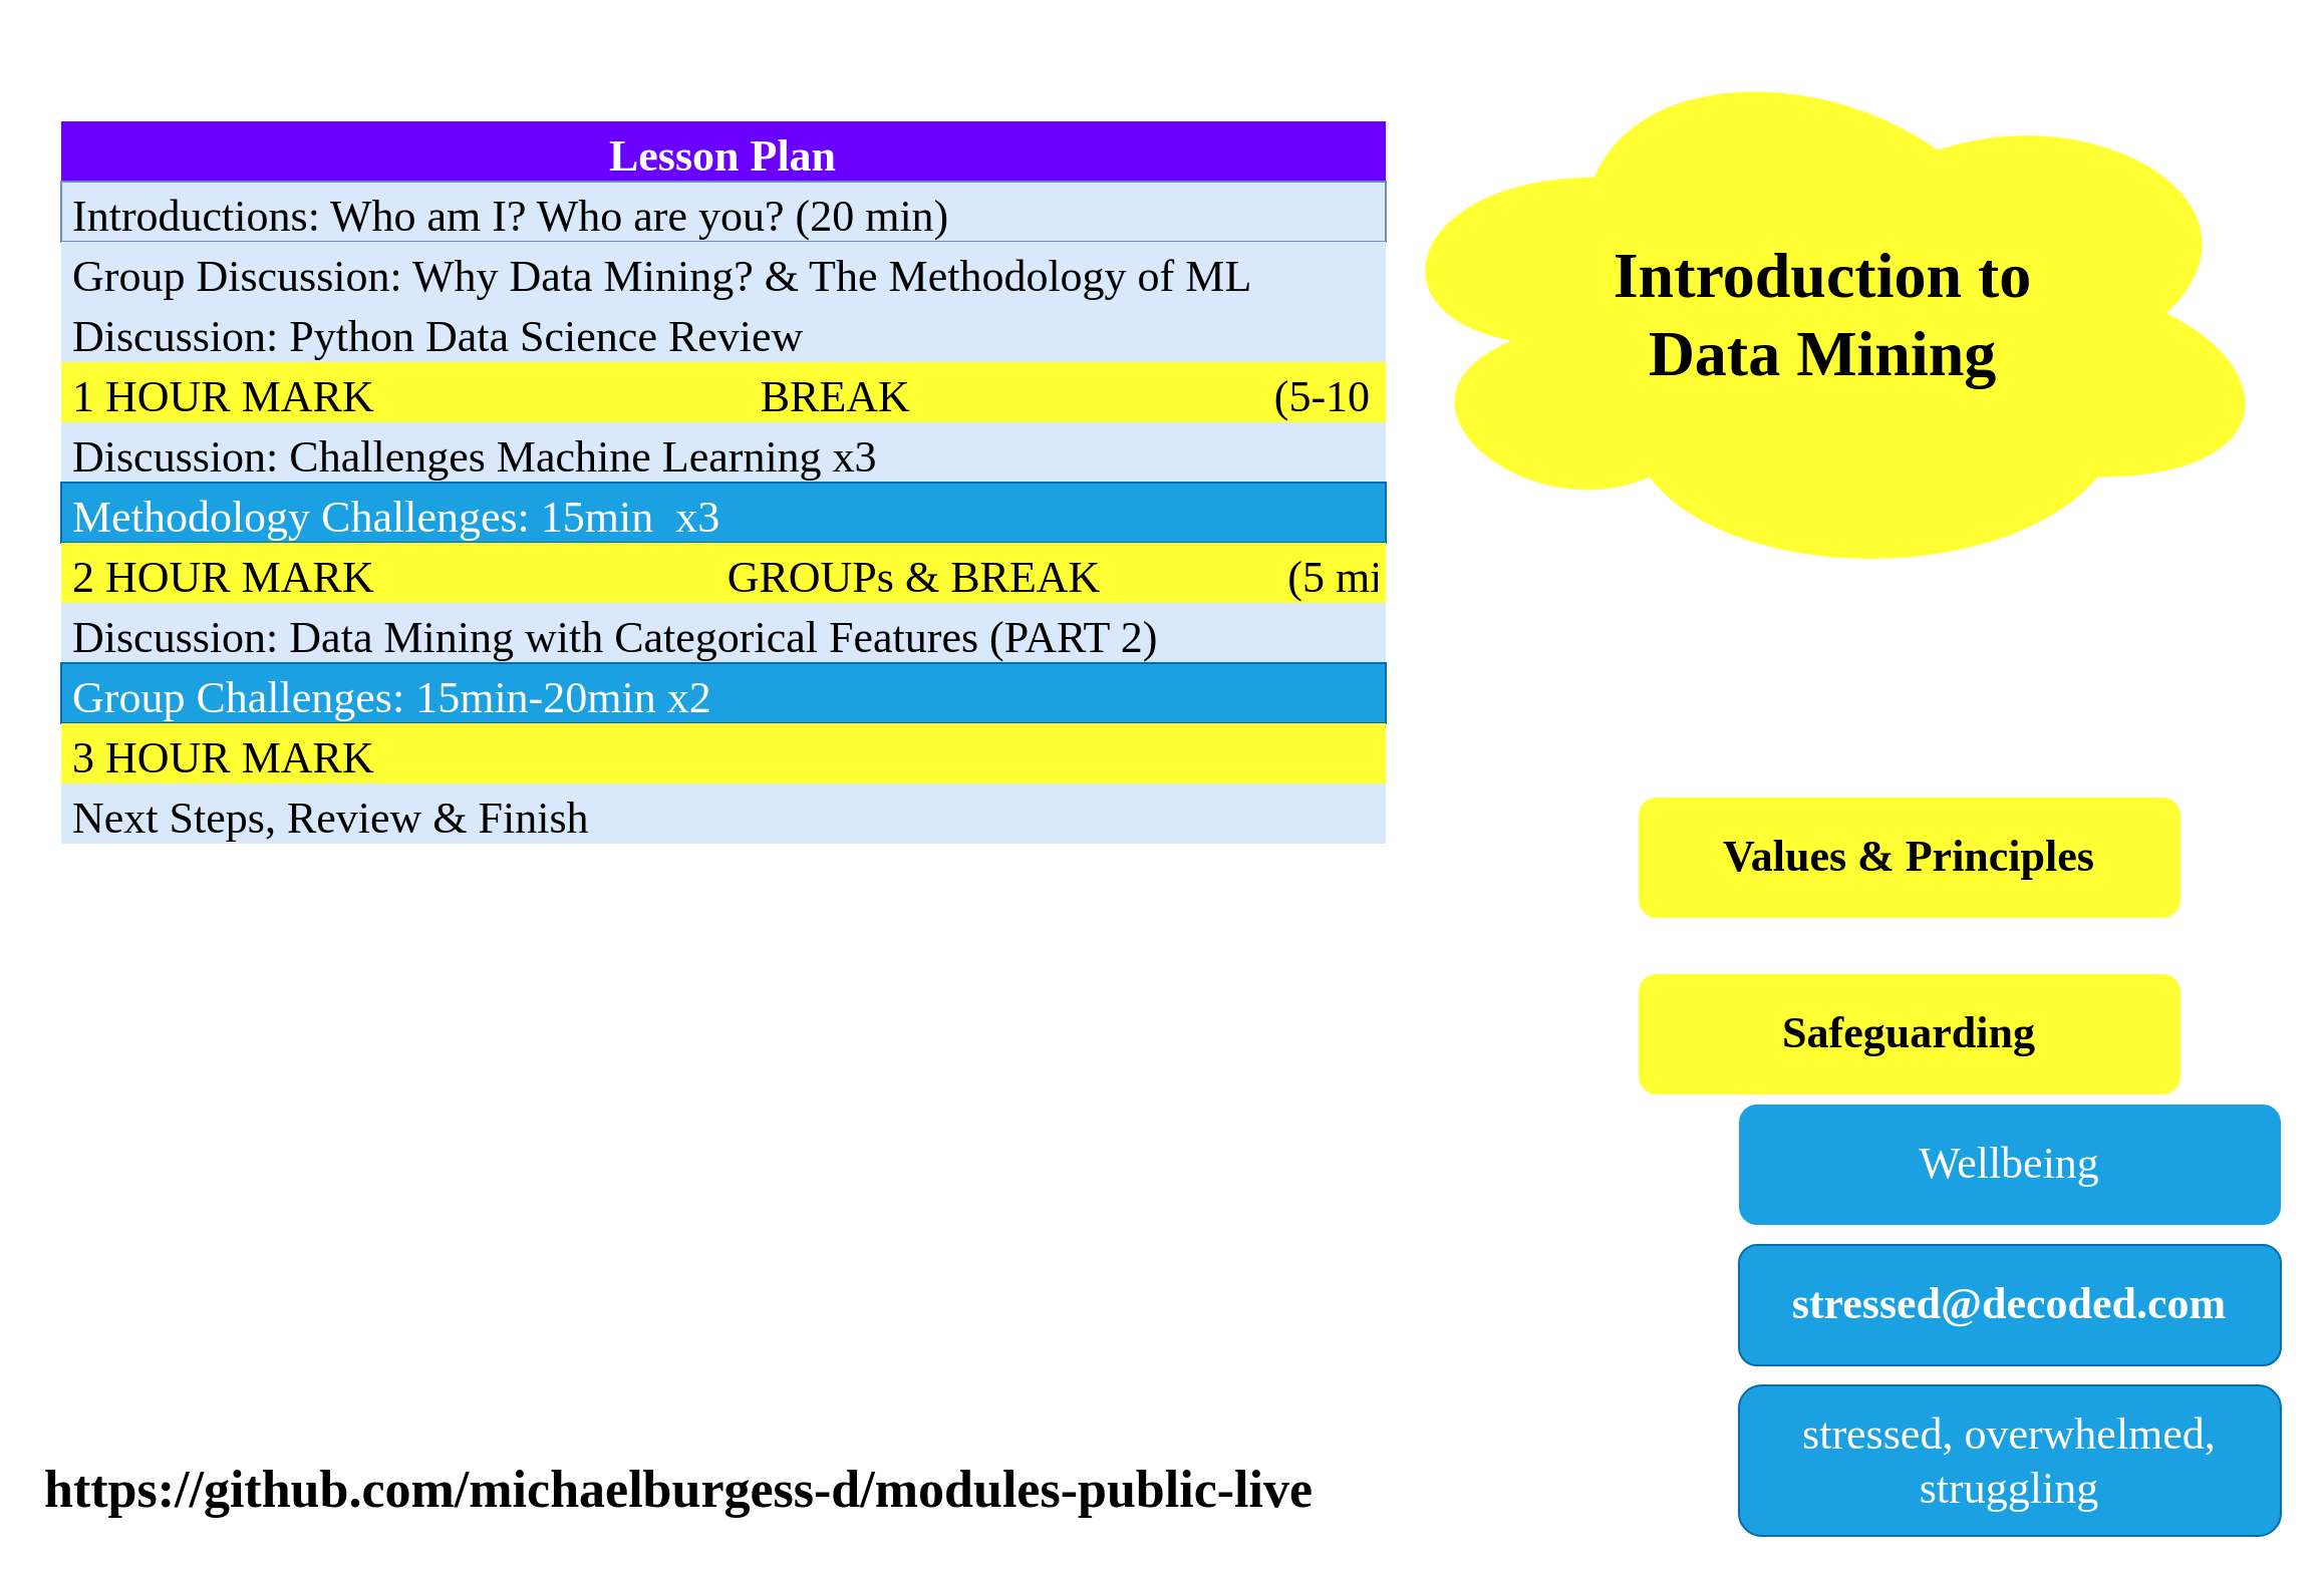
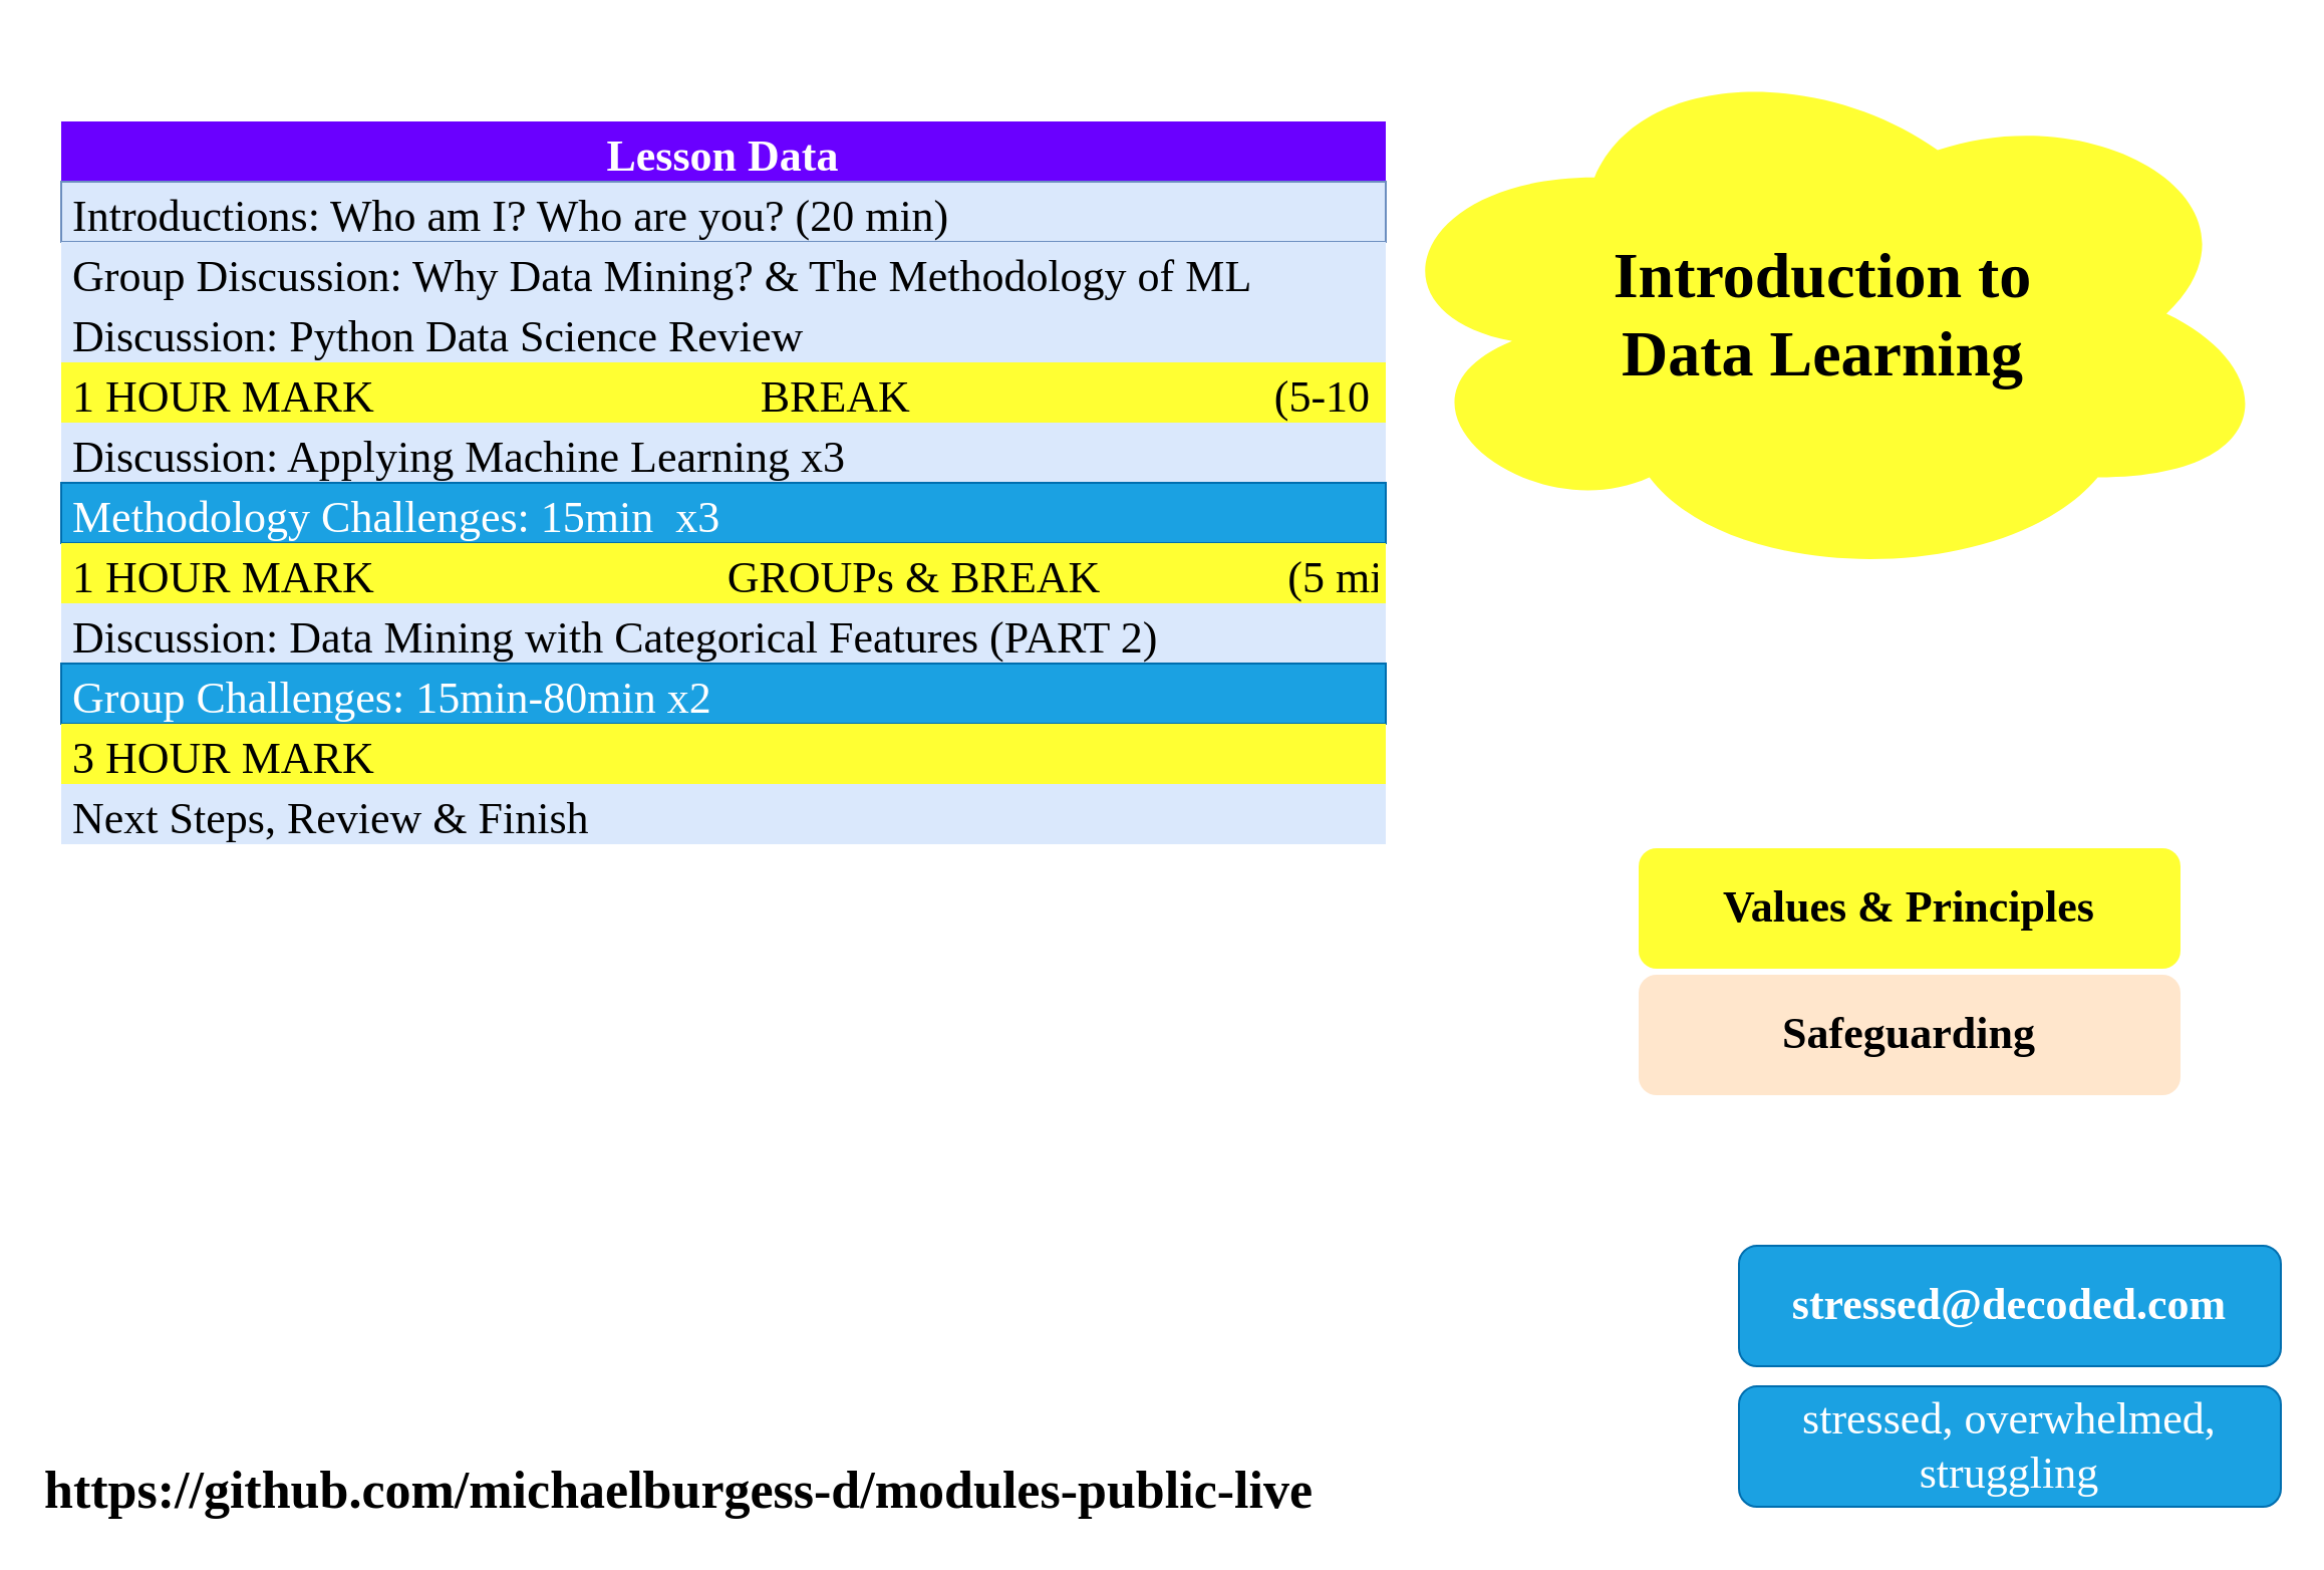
- <mxCell id="2" value="Lesson Plan" style="swimlane;fontStyle=1;childLayout=stackLayout;horizontal=1;startSize=30;horizontalStack=0;resizeParent=1;resizeParentMax=0;resizeLast=0;collapsible=1;marginBottom=0;fontFamily=Barlow Condensed;fontSource=https%3A%2F%2Ffonts.googleapis.com%2Fcss%3Ffamily%3DBarlow%2BCondensed;fontSize=22;fillColor=#6a00ff;fontColor=#ffffff;strokeColor=none;" parent="1" vertex="1"><mxGeometry x="30" y="60" width="660" height="360" as="geometry" /></mxCell>
+ <mxCell id="2" value="Lesson Data" style="swimlane;fontStyle=1;childLayout=stackLayout;horizontal=1;startSize=30;horizontalStack=0;resizeParent=1;resizeParentMax=0;resizeLast=0;collapsible=1;marginBottom=0;fontFamily=Barlow Condensed;fontSource=https%3A%2F%2Ffonts.googleapis.com%2Fcss%3Ffamily%3DBarlow%2BCondensed;fontSize=22;fillColor=#6a00ff;fontColor=#ffffff;strokeColor=none;" parent="1" vertex="1"><mxGeometry x="30" y="60" width="660" height="360" as="geometry" /></mxCell>
- <mxCell id="14" value="Introduction to &lt;br&gt;Data Mining" style="ellipse;shape=cloud;whiteSpace=wrap;html=1;fillColor=#FFFF33;strokeColor=none;fontFamily=Barlow Condensed;fontSource=https%3A%2F%2Ffonts.googleapis.com%2Fcss%3Ffamily%3DBarlow%2BCondensed;fontSize=32;fontStyle=1" parent="1" vertex="1"><mxGeometry x="680" y="20" width="456" height="271.52" as="geometry" /></mxCell>
+ <mxCell id="14" value="Introduction to &lt;br&gt;Data Learning" style="ellipse;shape=cloud;whiteSpace=wrap;html=1;fillColor=#FFFF33;strokeColor=none;fontFamily=Barlow Condensed;fontSource=https%3A%2F%2Ffonts.googleapis.com%2Fcss%3Ffamily%3DBarlow%2BCondensed;fontSize=32;fontStyle=1" parent="1" vertex="1"><mxGeometry x="680" y="20" width="456" height="271.52" as="geometry" /></mxCell>
- <mxCell id="7" value="Discussion: Challenges Machine Learning x3" style="text;strokeColor=none;fillColor=#dae8fc;align=left;verticalAlign=middle;spacingLeft=4;spacingRight=4;overflow=hidden;points=[[0,0.5],[1,0.5]];portConstraint=eastwest;rotatable=0;fontFamily=Barlow Condensed;fontSource=https%3A%2F%2Ffonts.googleapis.com%2Fcss%3Ffamily%3DBarlow%2BCondensed;fontSize=22;" parent="2" vertex="1"><mxGeometry y="150" width="660" height="30" as="geometry" /></mxCell>
+ <mxCell id="7" value="Discussion: Applying Machine Learning x3" style="text;strokeColor=none;fillColor=#dae8fc;align=left;verticalAlign=middle;spacingLeft=4;spacingRight=4;overflow=hidden;points=[[0,0.5],[1,0.5]];portConstraint=eastwest;rotatable=0;fontFamily=Barlow Condensed;fontSource=https%3A%2F%2Ffonts.googleapis.com%2Fcss%3Ffamily%3DBarlow%2BCondensed;fontSize=22;" parent="2" vertex="1"><mxGeometry y="150" width="660" height="30" as="geometry" /></mxCell>
- <mxCell id="9" value="2 HOUR MARK                                GROUPs &amp; BREAK                 (5 min)" style="text;strokeColor=none;fillColor=#FFFF33;align=left;verticalAlign=middle;spacingLeft=4;spacingRight=4;overflow=hidden;points=[[0,0.5],[1,0.5]];portConstraint=eastwest;rotatable=0;fontFamily=Barlow Condensed;fontSource=https%3A%2F%2Ffonts.googleapis.com%2Fcss%3Ffamily%3DBarlow%2BCondensed;fontSize=22;fontStyle=0;fontColor=#000000;" parent="2" vertex="1"><mxGeometry y="210" width="660" height="30" as="geometry" /></mxCell>
+ <mxCell id="9" value="1 HOUR MARK                                GROUPs &amp; BREAK                 (5 min)" style="text;strokeColor=none;fillColor=#FFFF33;align=left;verticalAlign=middle;spacingLeft=4;spacingRight=4;overflow=hidden;points=[[0,0.5],[1,0.5]];portConstraint=eastwest;rotatable=0;fontFamily=Barlow Condensed;fontSource=https%3A%2F%2Ffonts.googleapis.com%2Fcss%3Ffamily%3DBarlow%2BCondensed;fontSize=22;fontStyle=0;fontColor=#000000;" parent="2" vertex="1"><mxGeometry y="210" width="660" height="30" as="geometry" /></mxCell>
- <mxCell id="11" value="Group Challenges: 15min-20min x2" style="text;strokeColor=#006EAF;fillColor=#1ba1e2;align=left;verticalAlign=middle;spacingLeft=4;spacingRight=4;overflow=hidden;points=[[0,0.5],[1,0.5]];portConstraint=eastwest;rotatable=0;fontFamily=Barlow Condensed;fontSource=https%3A%2F%2Ffonts.googleapis.com%2Fcss%3Ffamily%3DBarlow%2BCondensed;fontSize=22;fontColor=#ffffff;" parent="2" vertex="1"><mxGeometry y="270" width="660" height="30" as="geometry" /></mxCell>
+ <mxCell id="11" value="Group Challenges: 15min-80min x2" style="text;strokeColor=#006EAF;fillColor=#1ba1e2;align=left;verticalAlign=middle;spacingLeft=4;spacingRight=4;overflow=hidden;points=[[0,0.5],[1,0.5]];portConstraint=eastwest;rotatable=0;fontFamily=Barlow Condensed;fontSource=https%3A%2F%2Ffonts.googleapis.com%2Fcss%3Ffamily%3DBarlow%2BCondensed;fontSize=22;fontColor=#ffffff;" parent="2" vertex="1"><mxGeometry y="270" width="660" height="30" as="geometry" /></mxCell>
- <mxCell id="16" value="Values &amp;amp; Principles" style="rounded=1;whiteSpace=wrap;html=1;fontFamily=Barlow Condensed;fontSource=https%3A%2F%2Ffonts.googleapis.com%2Fcss%3Ffamily%3DBarlow%2BCondensed;fontSize=22;fillColor=#FFFF33;strokeColor=none;fontStyle=1" parent="1" vertex="1"><mxGeometry x="816" y="397" width="270" height="60" as="geometry" /></mxCell>
+ <mxCell id="16" value="Values &amp;amp; Principles" style="rounded=1;whiteSpace=wrap;html=1;fontFamily=Barlow Condensed;fontSource=https%3A%2F%2Ffonts.googleapis.com%2Fcss%3Ffamily%3DBarlow%2BCondensed;fontSize=22;fillColor=#FFFF33;strokeColor=none;fontStyle=1" parent="1" vertex="1"><mxGeometry x="816" y="422" width="270" height="60" as="geometry" /></mxCell>
- <mxCell id="15" value="Safeguarding" style="rounded=1;whiteSpace=wrap;html=1;fontFamily=Barlow Condensed;fontSource=https%3A%2F%2Ffonts.googleapis.com%2Fcss%3Ffamily%3DBarlow%2BCondensed;fontSize=22;fillColor=#FFFF33;strokeColor=none;fontStyle=1" parent="1" vertex="1"><mxGeometry x="816" y="485" width="270" height="60" as="geometry" /></mxCell>
+ <mxCell id="15" value="Safeguarding" style="rounded=1;whiteSpace=wrap;html=1;fontFamily=Barlow Condensed;fontSource=https%3A%2F%2Ffonts.googleapis.com%2Fcss%3Ffamily%3DBarlow%2BCondensed;fontSize=22;fillColor=#ffe6cc;strokeColor=none;fontStyle=1;" parent="1" vertex="1"><mxGeometry x="816" y="485" width="270" height="60" as="geometry" /></mxCell>
- <mxCell id="18" value="Wellbeing" style="rounded=1;whiteSpace=wrap;html=1;fontFamily=Barlow Condensed;fontSource=https%3A%2F%2Ffonts.googleapis.com%2Fcss%3Ffamily%3DBarlow%2BCondensed;fontSize=22;fillColor=#1ba1e2;strokeColor=none;fontStyle=0;fontColor=#ffffff;" parent="1" vertex="1"><mxGeometry x="866" y="550" width="270" height="60" as="geometry" /></mxCell>
- <mxCell id="20" value="stressed, overwhelmed, struggling" style="rounded=1;whiteSpace=wrap;html=1;fontFamily=Barlow Condensed;fontSource=https%3A%2F%2Ffonts.googleapis.com%2Fcss%3Ffamily%3DBarlow%2BCondensed;fontSize=22;fillColor=#1ba1e2;strokeColor=#006EAF;fontStyle=0;fontColor=#ffffff;" parent="1" vertex="1"><mxGeometry x="866" y="690" width="270" height="75" as="geometry" /></mxCell>
+ <mxCell id="20" value="stressed, overwhelmed, struggling" style="rounded=1;whiteSpace=wrap;html=1;fontFamily=Barlow Condensed;fontSource=https%3A%2F%2Ffonts.googleapis.com%2Fcss%3Ffamily%3DBarlow%2BCondensed;fontSize=22;fillColor=#1ba1e2;strokeColor=#006EAF;fontStyle=0;fontColor=#ffffff;" parent="1" vertex="1"><mxGeometry x="866" y="690" width="270" height="60" as="geometry" /></mxCell>
